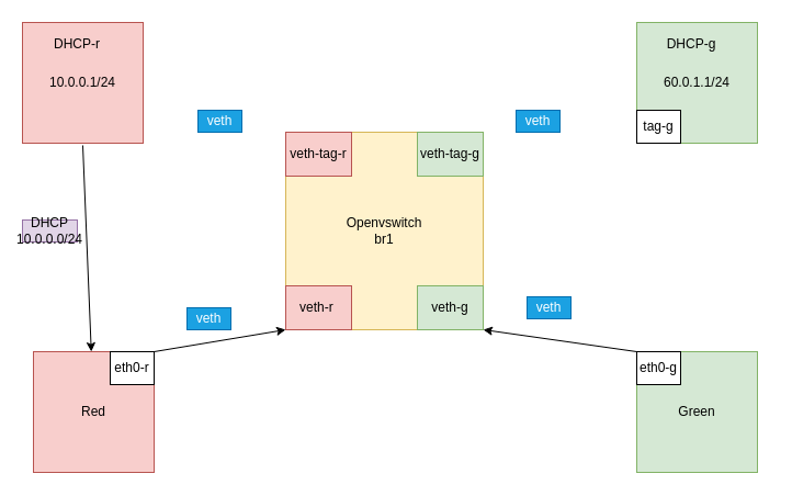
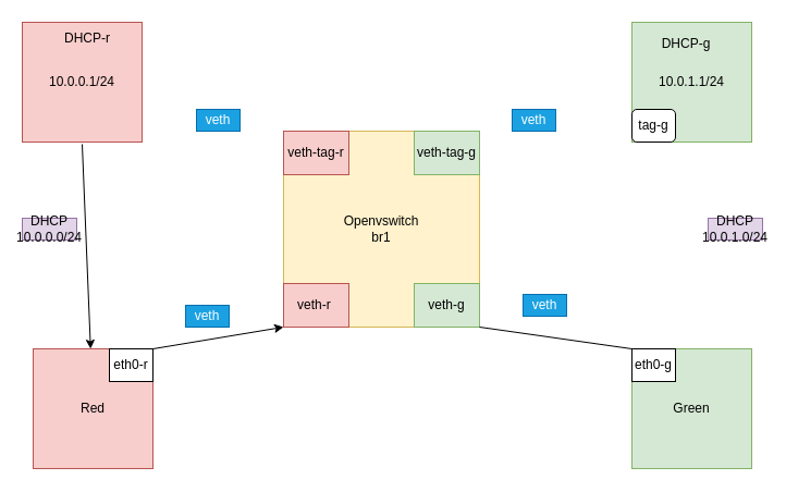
- <mxCell id="11" value="DHCP-r" style="text;html=1;strokeColor=none;fillColor=none;align=center;verticalAlign=middle;whiteSpace=wrap;rounded=0;" parent="1" vertex="1"><mxGeometry x="40" y="30" width="60" height="20" as="geometry" /></mxCell>
+ <mxCell id="11" value="DHCP-r" style="text;html=1;strokeColor=none;fillColor=none;align=center;verticalAlign=middle;whiteSpace=wrap;rounded=0;" parent="1" vertex="1"><mxGeometry x="50" y="25" width="60" height="20" as="geometry" /></mxCell>
- <mxCell id="4" value="60.0.1.1/24" style="whiteSpace=wrap;html=1;aspect=fixed;fillColor=#d5e8d4;strokeColor=#82b366;" parent="1" vertex="1"><mxGeometry x="580" y="20" width="110" height="110" as="geometry" /></mxCell>
+ <mxCell id="4" value="10.0.1.1/24" style="whiteSpace=wrap;html=1;aspect=fixed;fillColor=#d5e8d4;strokeColor=#82b366;" parent="1" vertex="1"><mxGeometry x="580" y="20" width="110" height="110" as="geometry" /></mxCell>
- <mxCell id="12" value="tag-g" style="rounded=0;whiteSpace=wrap;html=1;" parent="1" vertex="1"><mxGeometry x="580" y="100" width="40" height="30" as="geometry" /></mxCell>
+ <mxCell id="12" value="tag-g" style="whiteSpace=wrap;html=1;rounded=1;" parent="1" vertex="1"><mxGeometry x="580" y="100" width="40" height="30" as="geometry" /></mxCell>
+ <mxCell id="24" value="DHCP&lt;br&gt;10.0.1.0/24" style="text;html=1;strokeColor=#9673a6;fillColor=#e1d5e7;align=center;verticalAlign=middle;whiteSpace=wrap;rounded=0;" vertex="1" parent="1"><mxGeometry x="650" y="200" width="50" height="20" as="geometry" /></mxCell>
- <mxCell id="17" value="" style="endArrow=classic;html=1;exitX=0;exitY=0;exitDx=0;exitDy=0;entryX=1;entryY=1;entryDx=0;entryDy=0;" parent="1" source="15" target="10" edge="1"><mxGeometry width="50" height="50" relative="1" as="geometry"><mxPoint x="380" y="230" as="sourcePoint" /><mxPoint x="430" y="180" as="targetPoint" /></mxGeometry></mxCell>
+ <mxCell id="17" value="" style="endArrow=none;html=1;exitX=0;exitY=0;exitDx=0;exitDy=0;entryX=1;entryY=1;entryDx=0;entryDy=0;" parent="1" source="15" target="10" edge="1"><mxGeometry width="50" height="50" relative="1" as="geometry"><mxPoint x="380" y="230" as="sourcePoint" /><mxPoint x="430" y="180" as="targetPoint" /></mxGeometry></mxCell>
